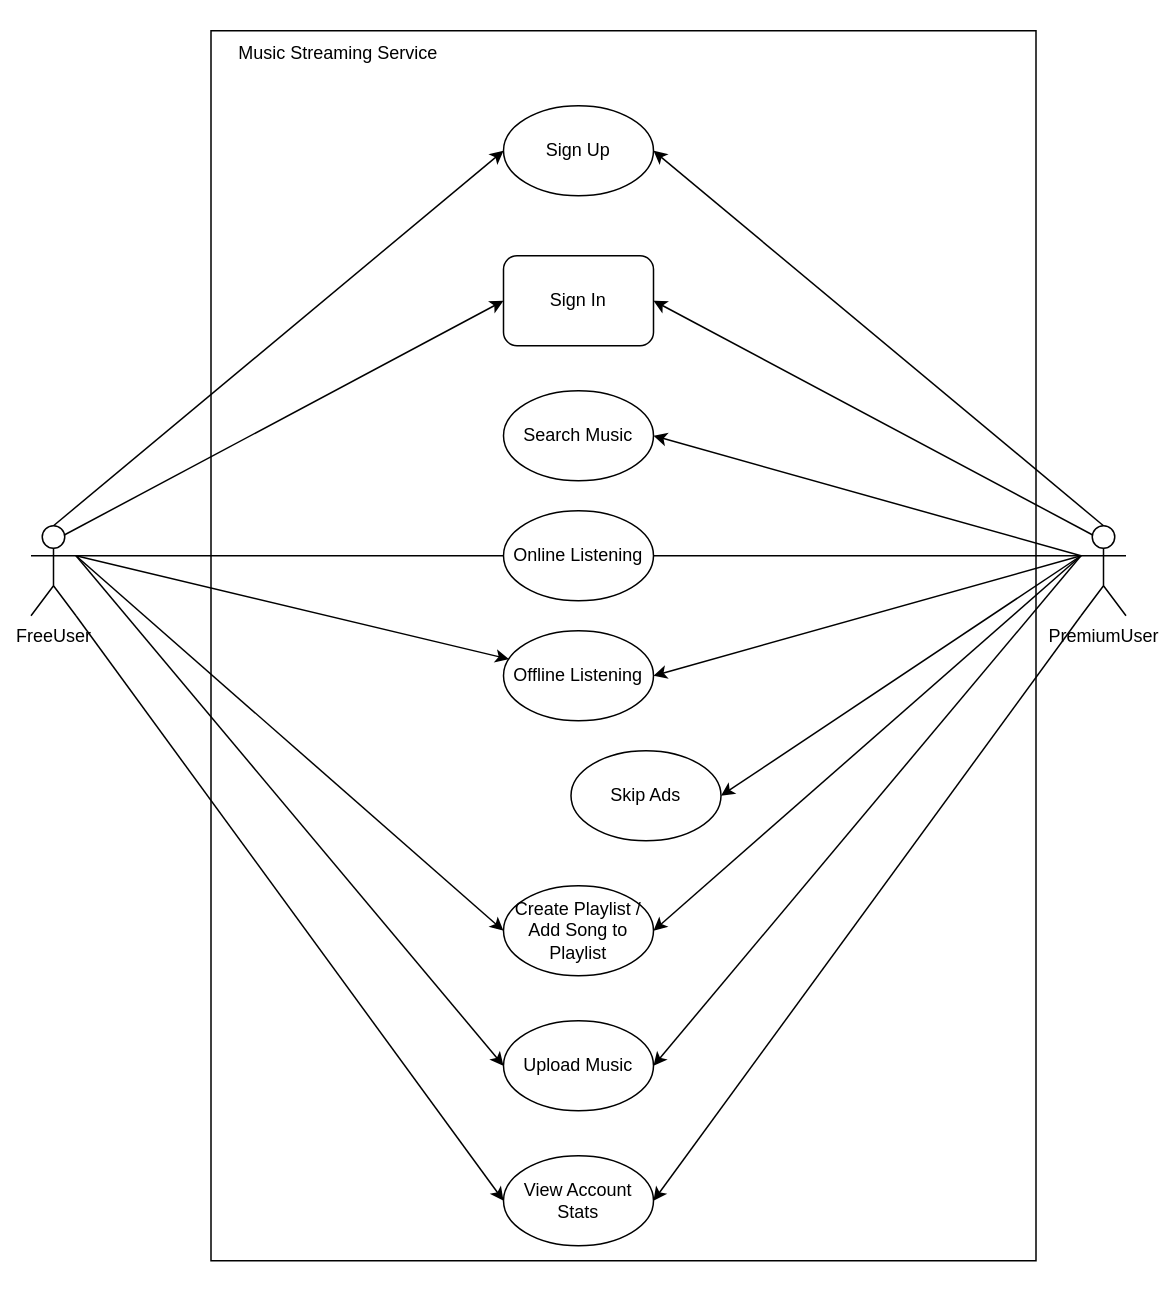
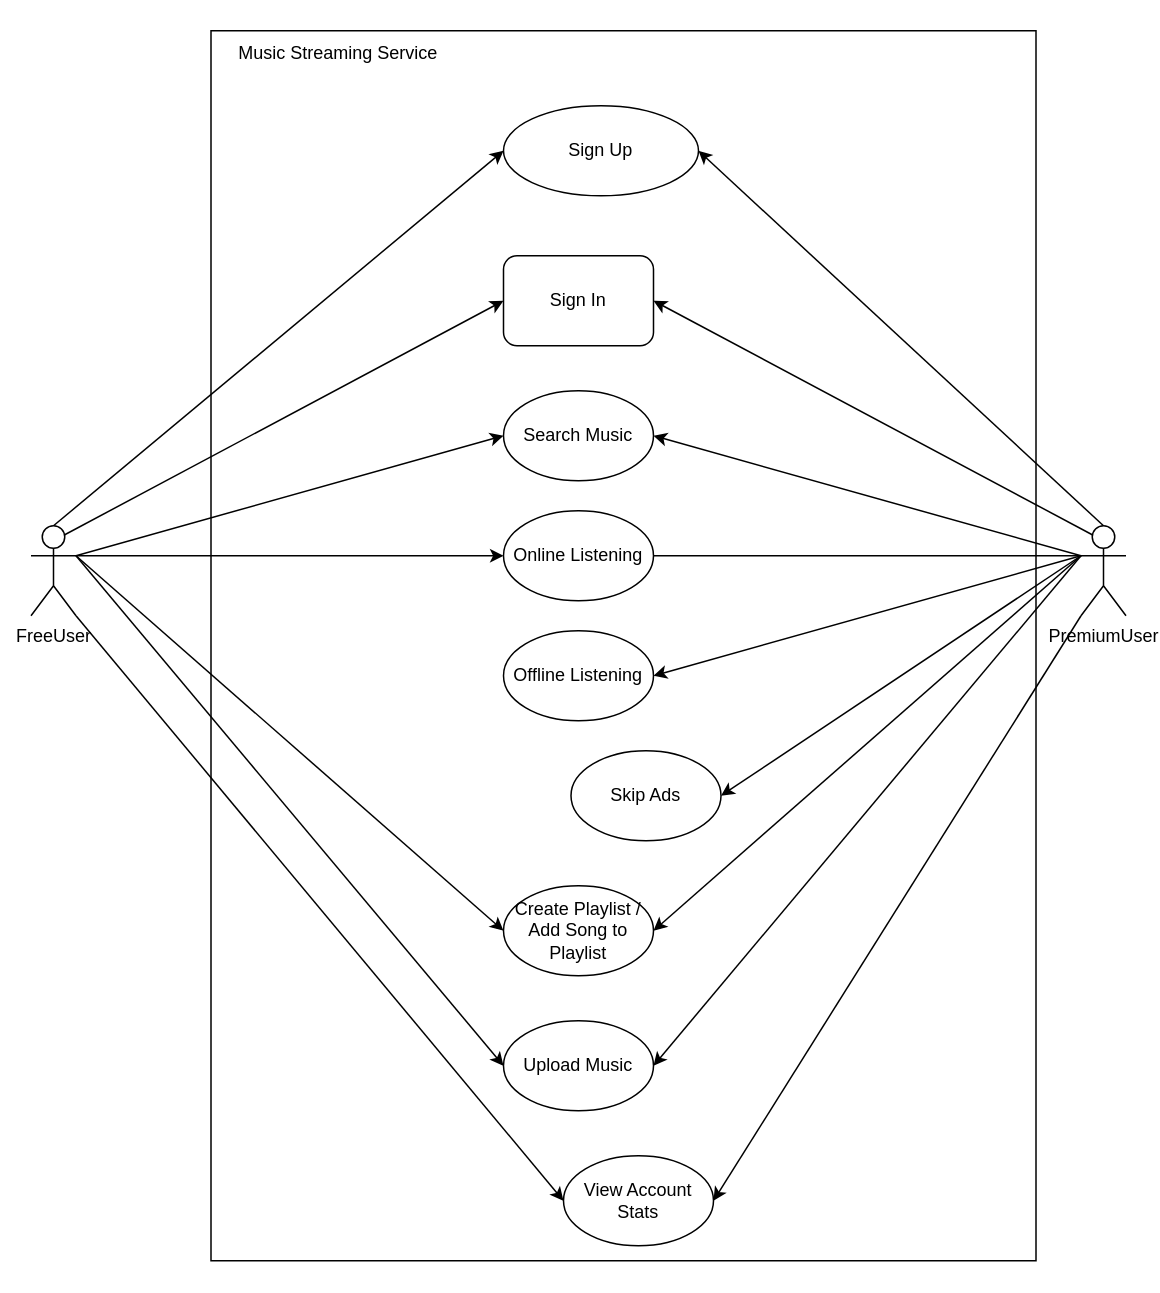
- <mxCell id="5" value="Sign Up" style="ellipse;whiteSpace=wrap;html=1;" vertex="1" parent="1"><mxGeometry x="335" y="70" width="100" height="60" as="geometry" /></mxCell>
+ <mxCell id="5" value="Sign Up" style="ellipse;whiteSpace=wrap;html=1;" vertex="1" parent="1"><mxGeometry x="335" y="70" width="130" height="60" as="geometry" /></mxCell>
- <mxCell id="14" value="" style="endArrow=none;html=1;rounded=0;exitX=1;exitY=0.333;exitDx=0;exitDy=0;exitPerimeter=0;entryX=0;entryY=0.5;entryDx=0;entryDy=0;" edge="1" parent="1" source="3" target="8"><mxGeometry width="50" height="50" relative="1" as="geometry"><mxPoint x="370" y="440" as="sourcePoint" /><mxPoint x="420" y="390" as="targetPoint" /></mxGeometry></mxCell>
+ <mxCell id="14" value="" style="endArrow=classic;html=1;rounded=0;exitX=1;exitY=0.333;exitDx=0;exitDy=0;exitPerimeter=0;entryX=0;entryY=0.5;entryDx=0;entryDy=0;" edge="1" parent="1" source="3" target="8"><mxGeometry width="50" height="50" relative="1" as="geometry"><mxPoint x="370" y="440" as="sourcePoint" /><mxPoint x="420" y="390" as="targetPoint" /></mxGeometry></mxCell>
- <mxCell id="13" value="" style="endArrow=classic;html=1;rounded=0;exitX=1;exitY=0.333;exitDx=0;exitDy=0;exitPerimeter=0;" edge="1" parent="1" source="3" target="27"><mxGeometry width="50" height="50" relative="1" as="geometry"><mxPoint x="370" y="440" as="sourcePoint" /><mxPoint x="420" y="390" as="targetPoint" /></mxGeometry></mxCell>
+ <mxCell id="13" value="" style="endArrow=classic;html=1;rounded=0;exitX=1;exitY=0.333;exitDx=0;exitDy=0;exitPerimeter=0;entryX=0;entryY=0.5;entryDx=0;entryDy=0;" edge="1" parent="1" source="3" target="7"><mxGeometry width="50" height="50" relative="1" as="geometry"><mxPoint x="370" y="440" as="sourcePoint" /><mxPoint x="420" y="390" as="targetPoint" /></mxGeometry></mxCell>
- <mxCell id="11" value="View Account Stats" style="ellipse;whiteSpace=wrap;html=1;" vertex="1" parent="1"><mxGeometry x="335" y="770" width="100" height="60" as="geometry" /></mxCell>
+ <mxCell id="11" value="View Account Stats" style="ellipse;whiteSpace=wrap;html=1;" vertex="1" parent="1"><mxGeometry x="375" y="770" width="100" height="60" as="geometry" /></mxCell>
